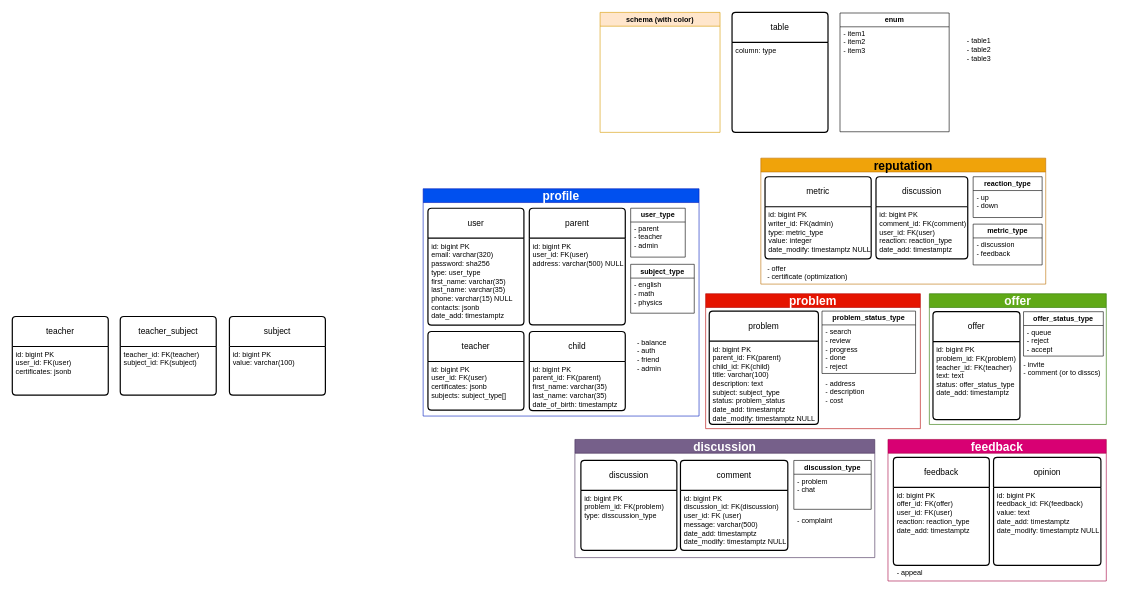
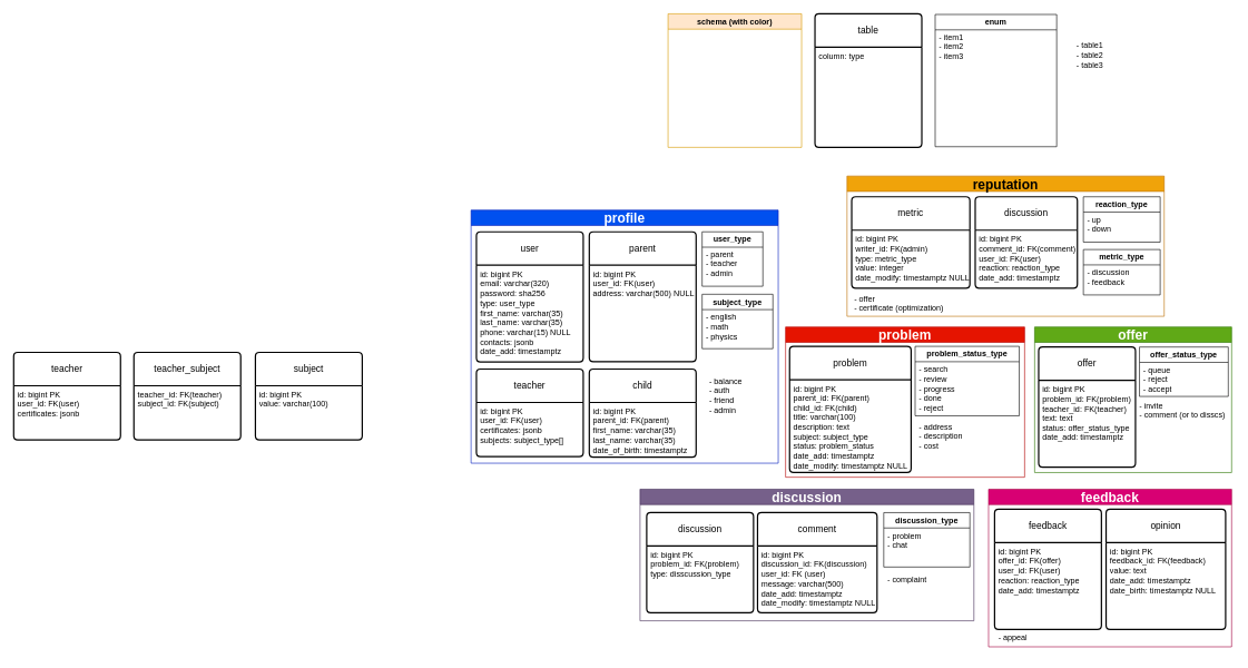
- <mxCell id="21" value="&lt;div&gt;id: bigint PK&lt;/div&gt;&lt;div&gt;feedback_id: FK(feedback)&lt;/div&gt;&lt;div&gt;value: text&lt;/div&gt;&lt;div&gt;date_add: timestamptz&lt;/div&gt;&lt;div&gt;date_modify&lt;span data-darkreader-inline-color=&quot;&quot; data-darkreader-inline-bgcolor=&quot;&quot; style=&quot;background-color: initial; color: rgb(0, 0, 0); --darkreader-inline-bgcolor: initial; --darkreader-inline-color: #e8e6e3;&quot;&gt;: timestamptz NULL&lt;/span&gt;&lt;/div&gt;" style="align=left;strokeColor=none;fillColor=none;spacingLeft=4;fontSize=12;verticalAlign=top;resizable=0;rotatable=0;part=1;html=1;" parent="20" vertex="1"><mxGeometry y="50" width="179" height="130" as="geometry" /></mxCell>
+ <mxCell id="21" value="&lt;div&gt;id: bigint PK&lt;/div&gt;&lt;div&gt;feedback_id: FK(feedback)&lt;/div&gt;&lt;div&gt;value: text&lt;/div&gt;&lt;div&gt;date_add: timestamptz&lt;/div&gt;&lt;div&gt;date_birth&lt;span data-darkreader-inline-color=&quot;&quot; data-darkreader-inline-bgcolor=&quot;&quot; style=&quot;background-color: initial; color: rgb(0, 0, 0); --darkreader-inline-bgcolor: initial; --darkreader-inline-color: #e8e6e3;&quot;&gt;: timestamptz NULL&lt;/span&gt;&lt;/div&gt;" style="align=left;strokeColor=none;fillColor=none;spacingLeft=4;fontSize=12;verticalAlign=top;resizable=0;rotatable=0;part=1;html=1;" parent="20" vertex="1"><mxGeometry y="50" width="179" height="130" as="geometry" /></mxCell>
